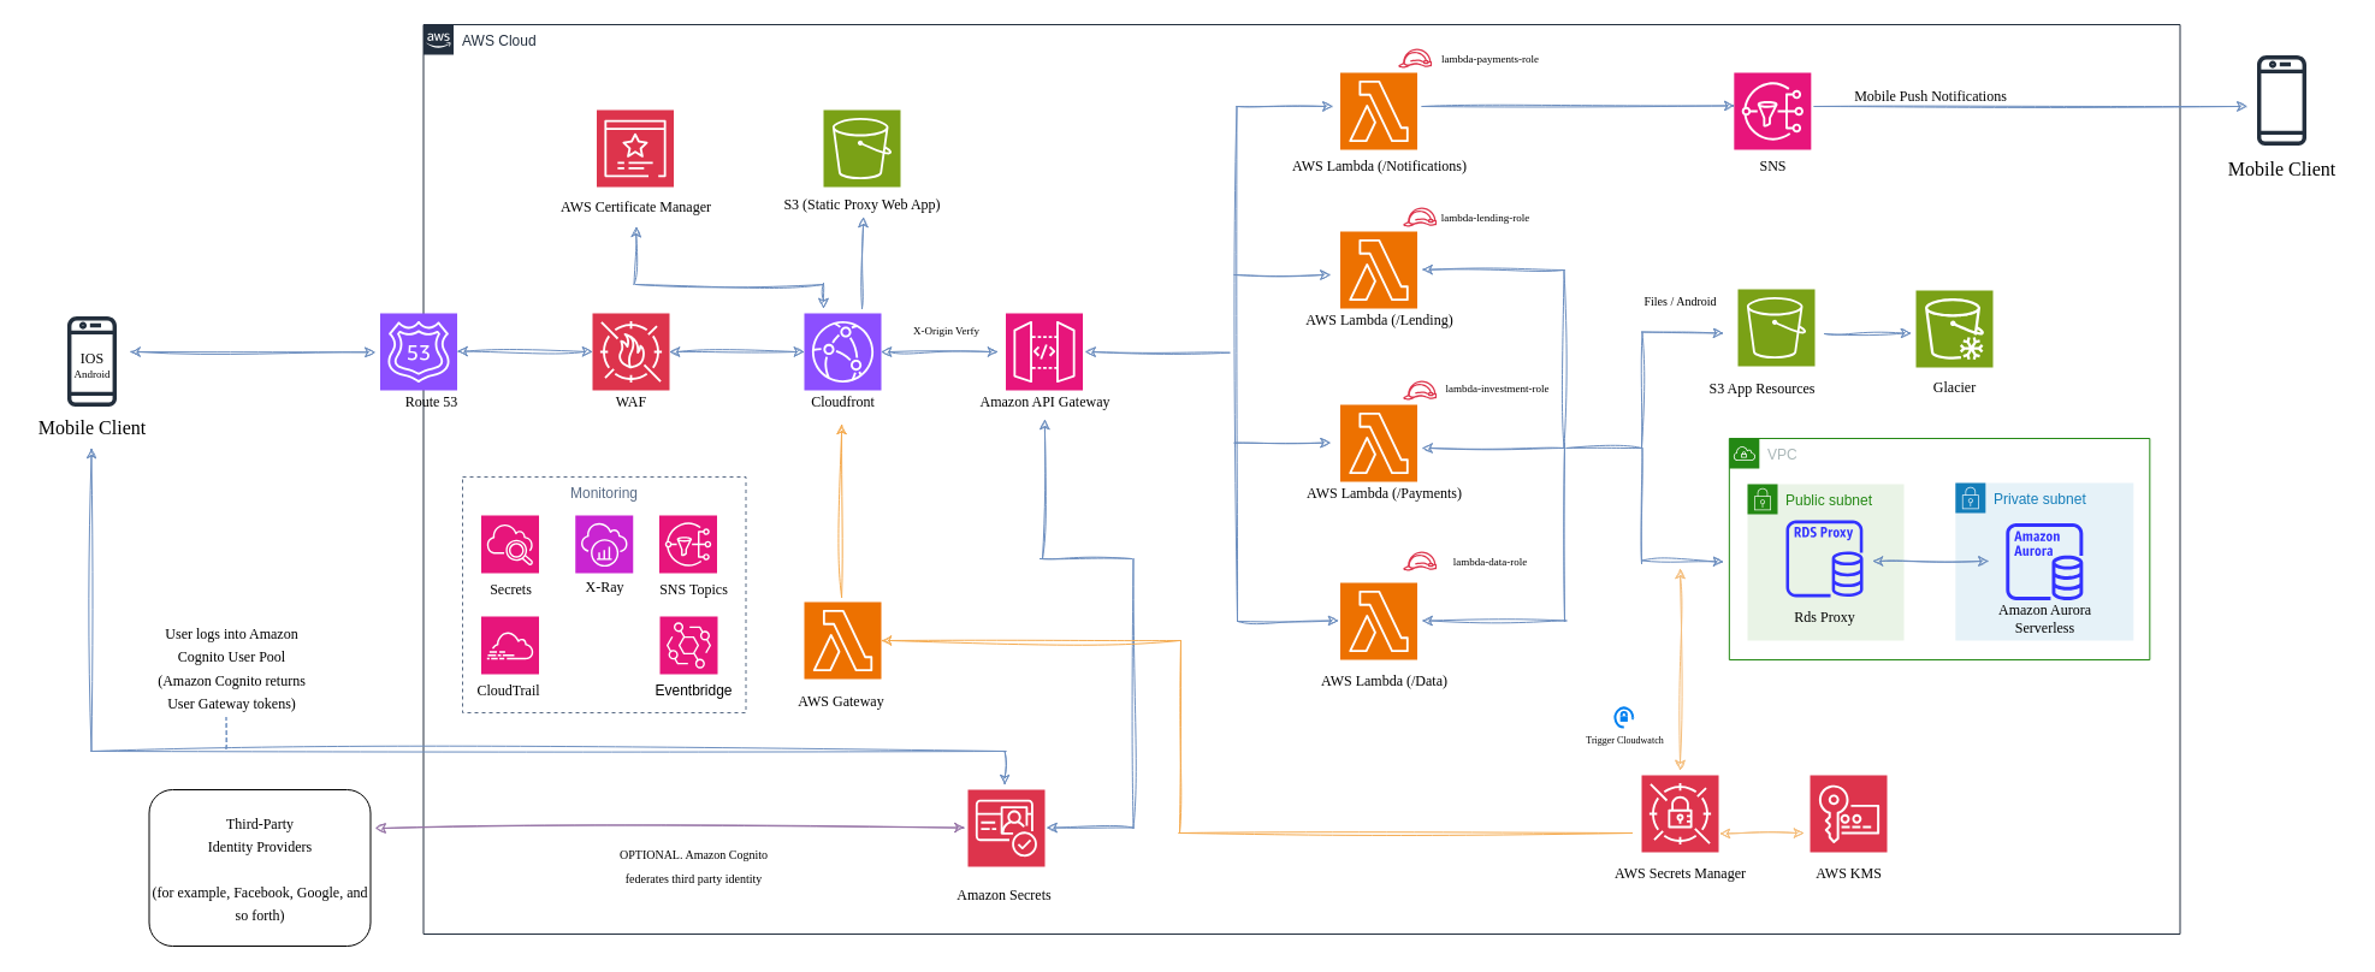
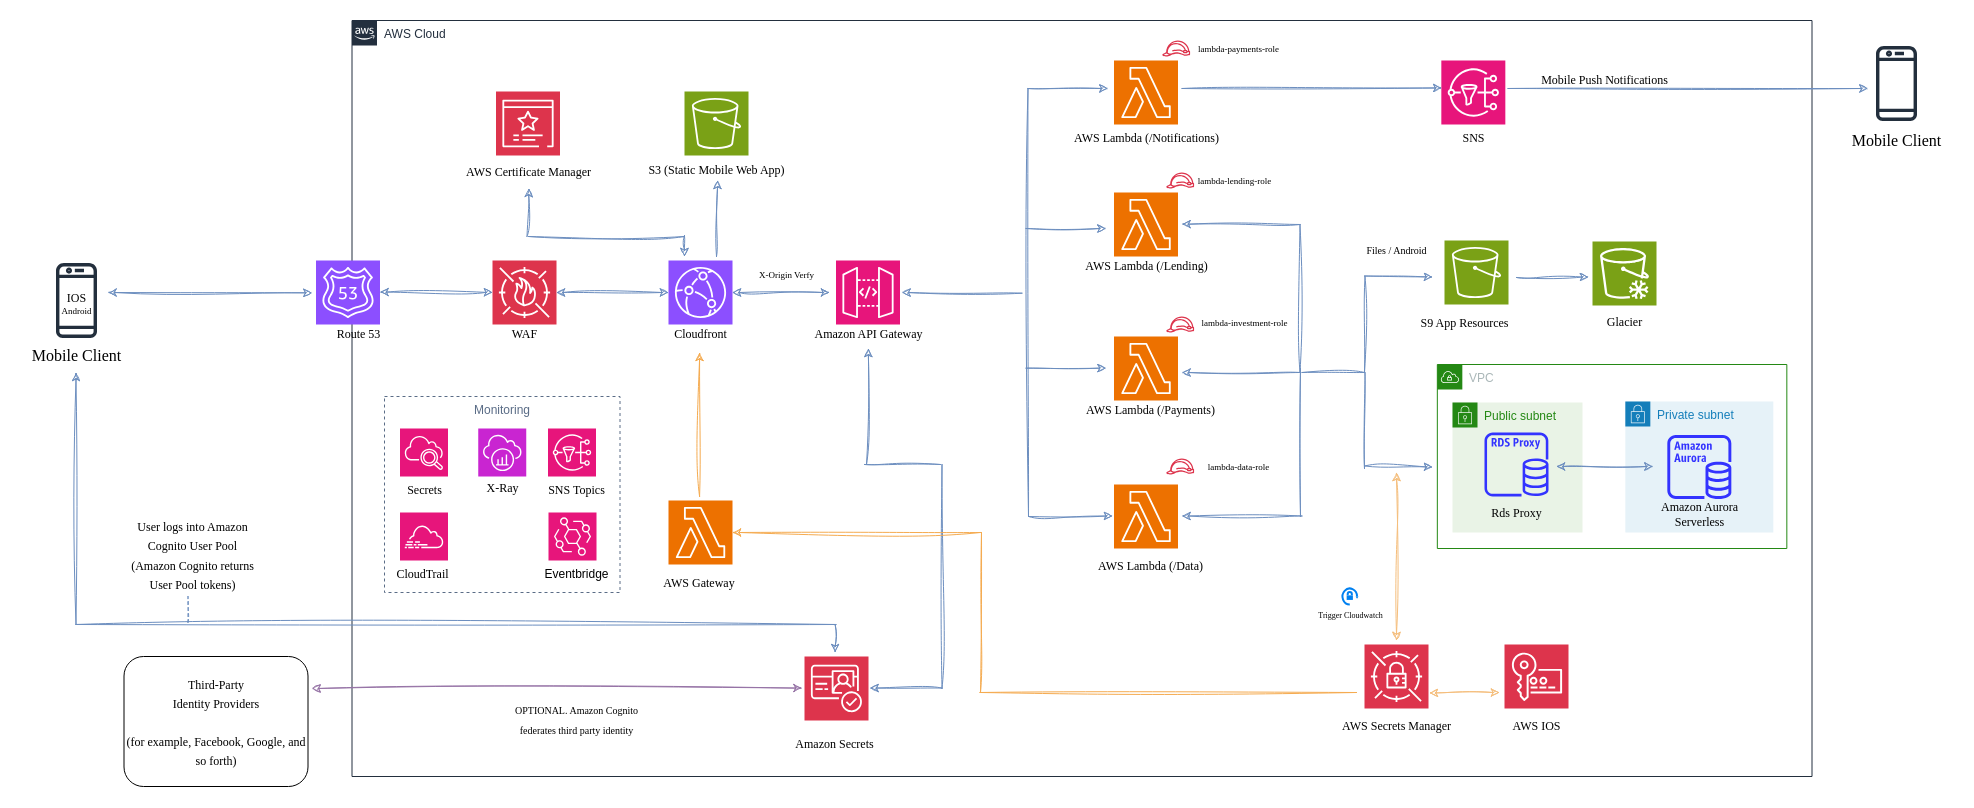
- <mxCell id="42" value="&lt;font style=&quot;font-size: 12px;&quot;&gt;S3 (Static Proxy Web App)&lt;/font&gt;" style="text;html=1;align=center;verticalAlign=middle;resizable=0;points=[];autosize=1;strokeColor=none;fillColor=none;fontSize=16;fontFamily=Architects Daughter;fontColor=default;" parent="2" vertex="1"><mxGeometry x="276.5" y="132" width="176" height="32" as="geometry" /></mxCell>
+ <mxCell id="42" value="&lt;font style=&quot;font-size: 12px;&quot;&gt;S3 (Static Mobile Web App)&lt;/font&gt;" style="text;html=1;align=center;verticalAlign=middle;resizable=0;points=[];autosize=1;strokeColor=none;fillColor=none;fontSize=16;fontFamily=Architects Daughter;fontColor=default;" parent="2" vertex="1"><mxGeometry x="276.5" y="132" width="176" height="32" as="geometry" /></mxCell>
- <mxCell id="80" value="&lt;font style=&quot;font-size: 12px;&quot;&gt;S3 App Resources&lt;/font&gt;" style="text;html=1;align=center;verticalAlign=middle;resizable=0;points=[];autosize=1;strokeColor=none;fillColor=none;fontSize=16;fontFamily=Architects Daughter;fontColor=default;" parent="2" vertex="1"><mxGeometry x="1048.5" y="285" width="128" height="32" as="geometry" /></mxCell>
+ <mxCell id="80" value="&lt;font style=&quot;font-size: 12px;&quot;&gt;S9 App Resources&lt;/font&gt;" style="text;html=1;align=center;verticalAlign=middle;resizable=0;points=[];autosize=1;strokeColor=none;fillColor=none;fontSize=16;fontFamily=Architects Daughter;fontColor=default;" parent="2" vertex="1"><mxGeometry x="1048.5" y="285" width="128" height="32" as="geometry" /></mxCell>
- <mxCell id="114" value="&lt;font style=&quot;font-size: 12px;&quot;&gt;User logs into Amazon&lt;br&gt;Cognito User Pool&lt;br&gt;(Amazon Cognito returns&lt;br&gt;User Gateway tokens)&lt;/font&gt;" style="text;html=1;align=center;verticalAlign=middle;resizable=0;points=[];autosize=1;strokeColor=none;fillColor=none;fontSize=16;fontFamily=Architects Daughter;fontColor=default;" parent="1" vertex="1"><mxGeometry x="111.5" y="508" width="160" height="92" as="geometry" /></mxCell>
+ <mxCell id="114" value="&lt;font style=&quot;font-size: 12px;&quot;&gt;User logs into Amazon&lt;br&gt;Cognito User Pool&lt;br&gt;(Amazon Cognito returns&lt;br&gt;User Pool tokens)&lt;/font&gt;" style="text;html=1;align=center;verticalAlign=middle;resizable=0;points=[];autosize=1;strokeColor=none;fillColor=none;fontSize=16;fontFamily=Architects Daughter;fontColor=default;" parent="1" vertex="1"><mxGeometry x="111.5" y="508" width="160" height="92" as="geometry" /></mxCell>
- <mxCell id="63" value="&lt;font data-font-src=&quot;https://fonts.googleapis.com/css?family=Architects+Daughter&quot; face=&quot;Architects Daughter&quot;&gt;AWS KMS&lt;/font&gt;" style="text;html=1;align=center;verticalAlign=middle;resizable=0;points=[];autosize=1;strokeColor=none;fillColor=none;" parent="2" vertex="1"><mxGeometry x="1144.5" y="692" width="80" height="28" as="geometry" /></mxCell>
+ <mxCell id="63" value="&lt;font data-font-src=&quot;https://fonts.googleapis.com/css?family=Architects+Daughter&quot; face=&quot;Architects Daughter&quot;&gt;AWS IOS&lt;/font&gt;" style="text;html=1;align=center;verticalAlign=middle;resizable=0;points=[];autosize=1;strokeColor=none;fillColor=none;" parent="2" vertex="1"><mxGeometry x="1144.5" y="692" width="80" height="28" as="geometry" /></mxCell>
